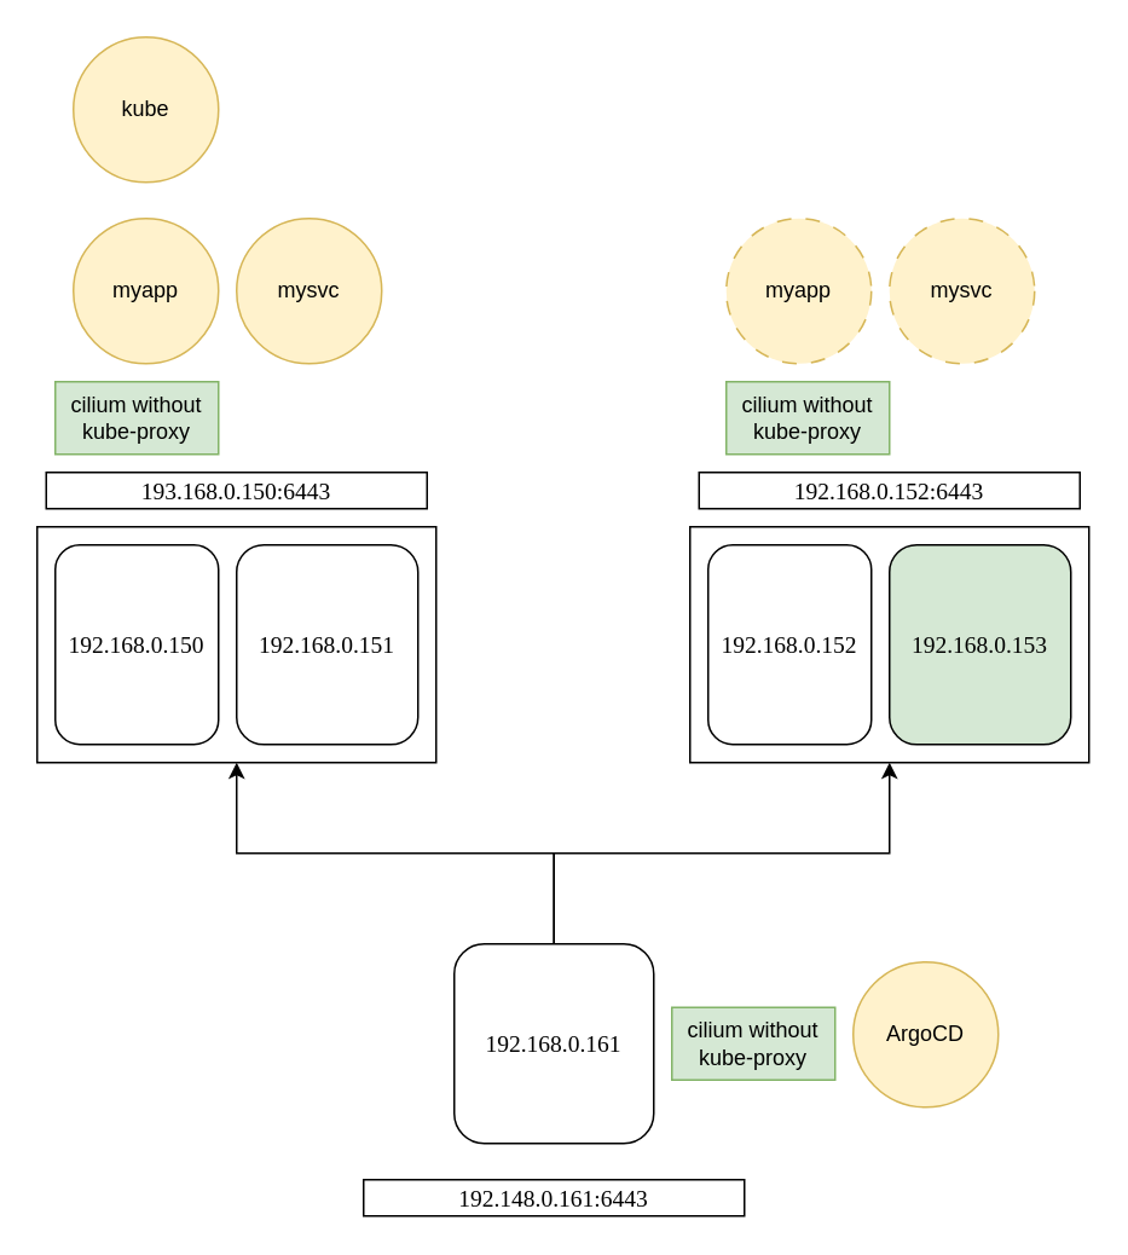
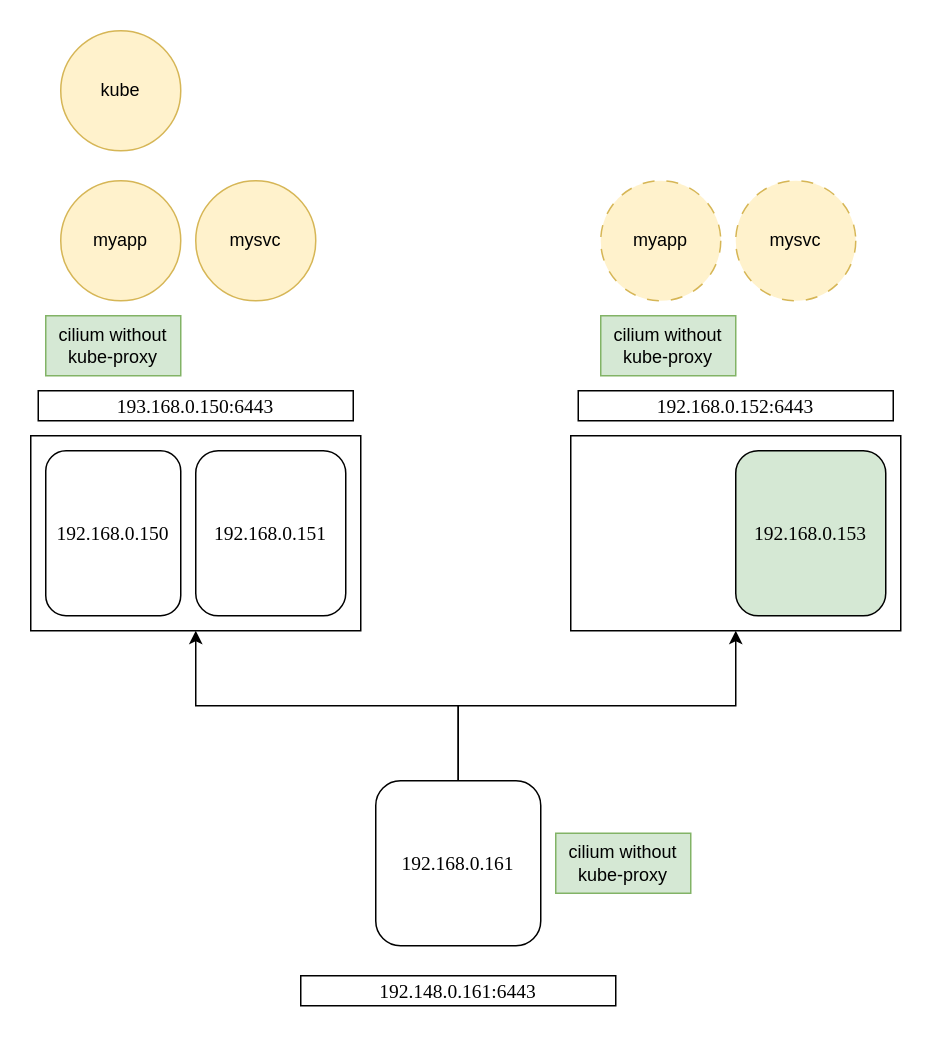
- <mxCell id="12" value="&lt;span style=&quot;font-family: Tahoma; font-size: 13px; text-wrap: nowrap;&quot;&gt;192.168.0.152&lt;/span&gt;" style="rounded=1;whiteSpace=wrap;html=1;" vertex="1" parent="1"><mxGeometry x="390" y="300" width="90" height="110" as="geometry" /></mxCell>
- <mxCell id="21" value="ArgoCD" style="ellipse;whiteSpace=wrap;html=1;aspect=fixed;fillColor=#fff2cc;strokeColor=#d6b656;" vertex="1" parent="1"><mxGeometry x="470" y="530" width="80" height="80" as="geometry" /></mxCell>
